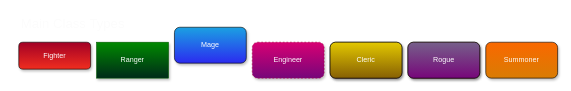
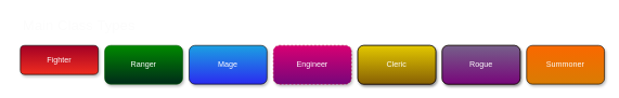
- <mxCell id="3" value="Mage" style="rounded=1;whiteSpace=wrap;html=1;strokeColor=#000000;fontColor=#ffffff;fillColor=#1ba1e2;shadow=1;gradientColor=#2B2BF0;" parent="1" vertex="1"><mxGeometry x="290" y="45" width="120" height="60" as="geometry" /></mxCell>
+ <mxCell id="3" value="Mage" style="rounded=1;whiteSpace=wrap;html=1;strokeColor=#000000;fontColor=#ffffff;fillColor=#1ba1e2;shadow=1;gradientColor=#2B2BF0;" parent="1" vertex="1"><mxGeometry x="290" y="70" width="120" height="60" as="geometry" /></mxCell>
- <mxCell id="2" value="Ranger" style="whiteSpace=wrap;html=1;strokeColor=#005700;fontColor=#ffffff;fillColor=#008a00;shadow=1;gradientColor=#002B19;rounded=0;" parent="1" vertex="1"><mxGeometry x="160" y="70" width="120" height="60" as="geometry" /></mxCell>
+ <mxCell id="2" value="Ranger" style="rounded=1;whiteSpace=wrap;html=1;strokeColor=#005700;fontColor=#ffffff;fillColor=#008a00;shadow=1;gradientColor=#002B19;" parent="1" vertex="1"><mxGeometry x="160" y="70" width="120" height="60" as="geometry" /></mxCell>
